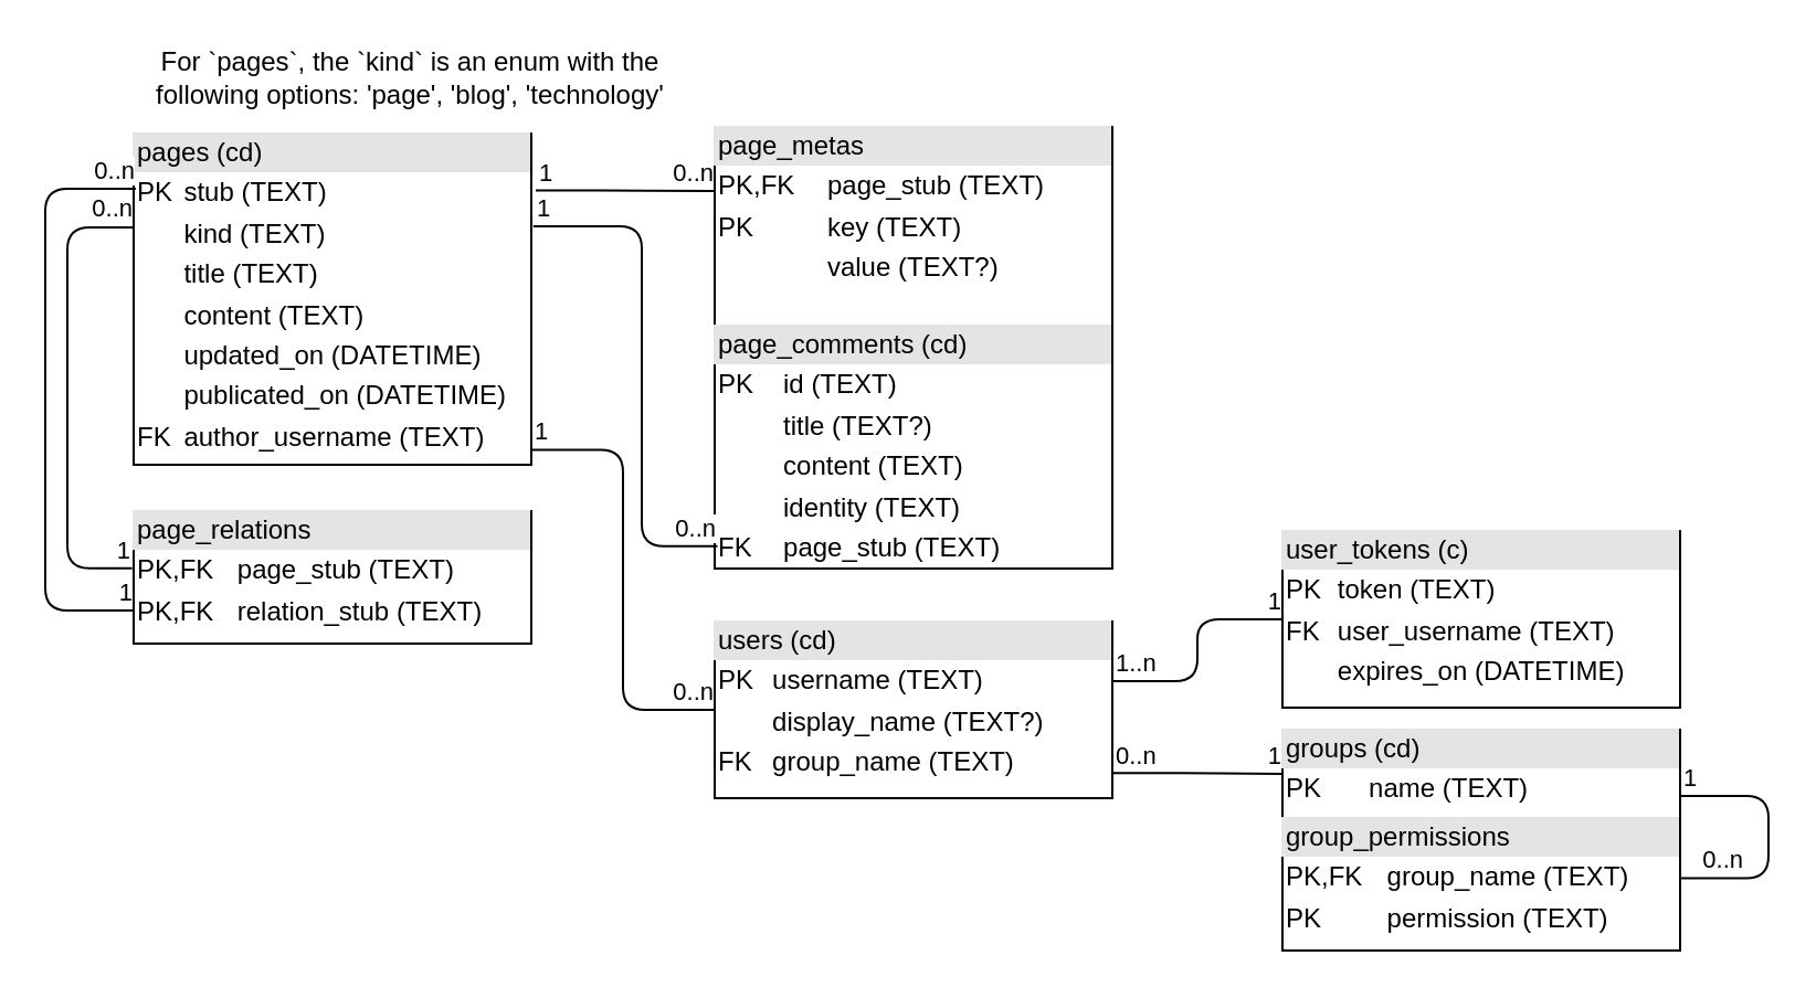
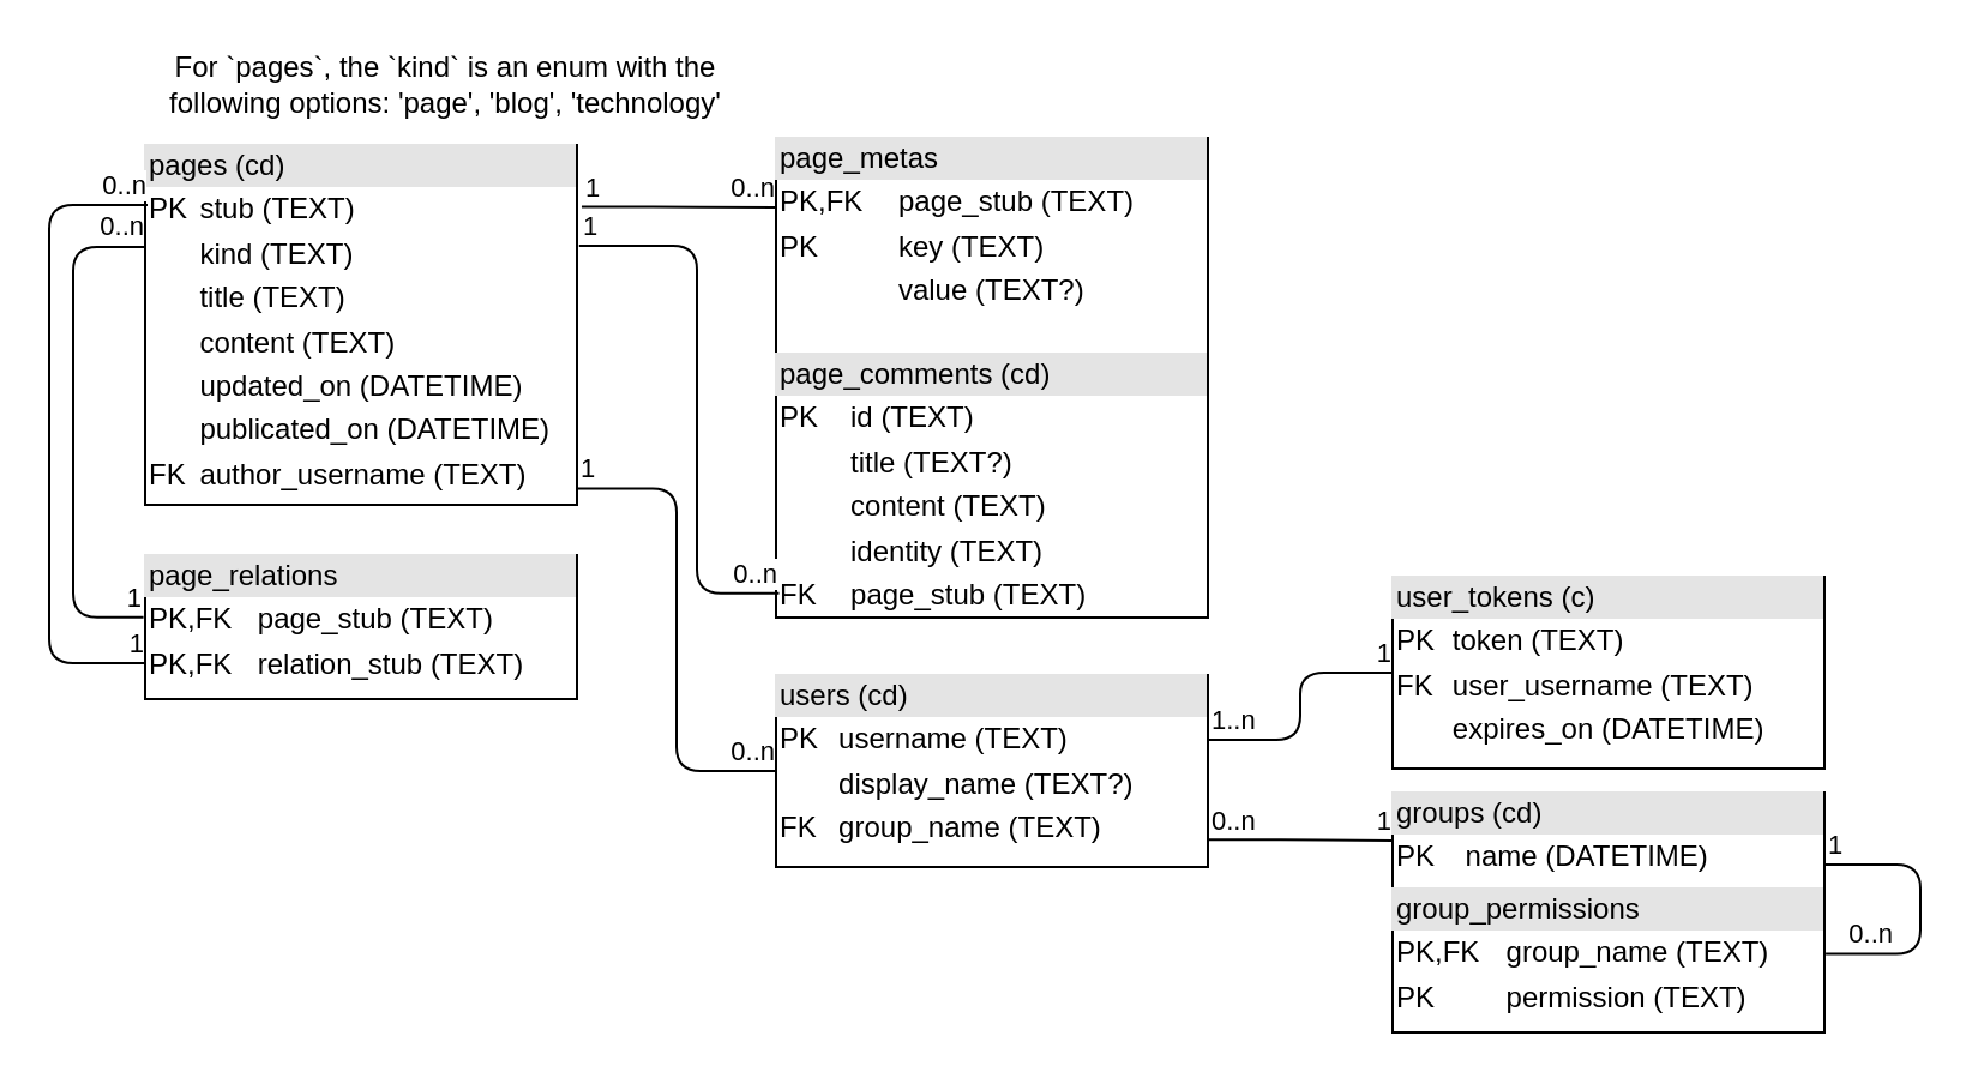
- <mxCell id="19" value="&lt;div style=&quot;box-sizing: border-box ; width: 100% ; background: #e4e4e4 ; padding: 2px&quot;&gt;groups (cd)&lt;/div&gt;&lt;table style=&quot;width: 100% ; font-size: 1em&quot; cellpadding=&quot;2&quot; cellspacing=&quot;0&quot;&gt;&lt;tbody&gt;&lt;tr&gt;&lt;td&gt;PK&lt;/td&gt;&lt;td&gt;name (TEXT)&lt;/td&gt;&lt;/tr&gt;&lt;/tbody&gt;&lt;/table&gt;" style="verticalAlign=top;align=left;overflow=fill;html=1;" vertex="1" parent="1"><mxGeometry x="580" y="330" width="180" height="40" as="geometry" /></mxCell>
+ <mxCell id="19" value="&lt;div style=&quot;box-sizing: border-box ; width: 100% ; background: #e4e4e4 ; padding: 2px&quot;&gt;groups (cd)&lt;/div&gt;&lt;table style=&quot;width: 100% ; font-size: 1em&quot; cellpadding=&quot;2&quot; cellspacing=&quot;0&quot;&gt;&lt;tbody&gt;&lt;tr&gt;&lt;td&gt;PK&lt;/td&gt;&lt;td&gt;name (DATETIME)&lt;/td&gt;&lt;/tr&gt;&lt;/tbody&gt;&lt;/table&gt;" style="verticalAlign=top;align=left;overflow=fill;html=1;" vertex="1" parent="1"><mxGeometry x="580" y="330" width="180" height="40" as="geometry" /></mxCell>
